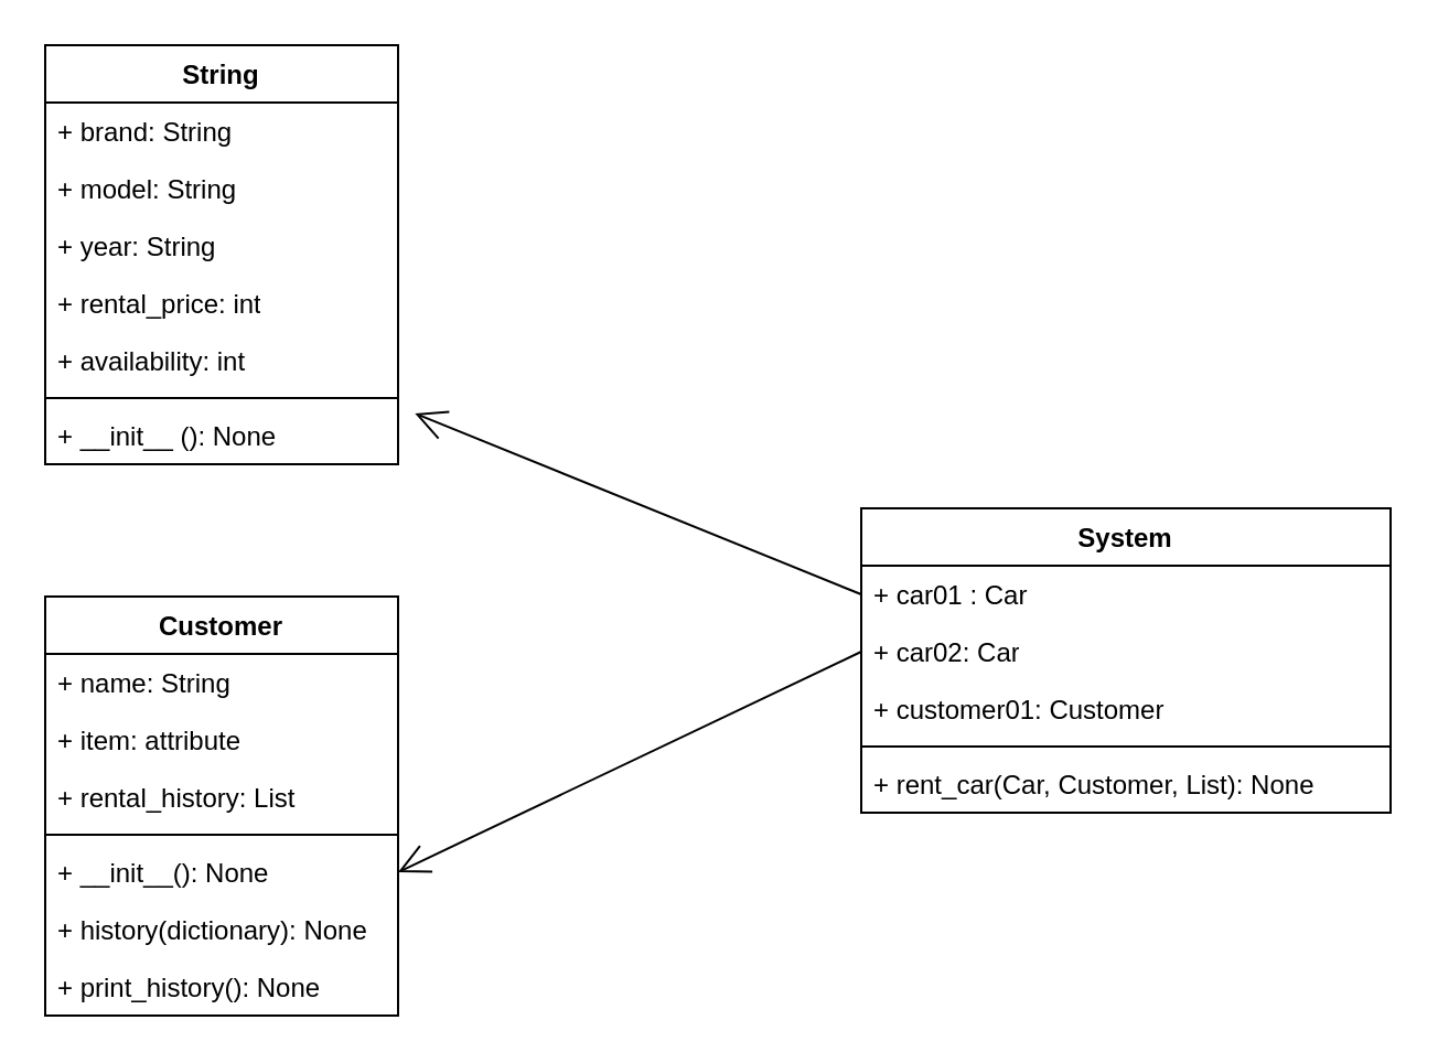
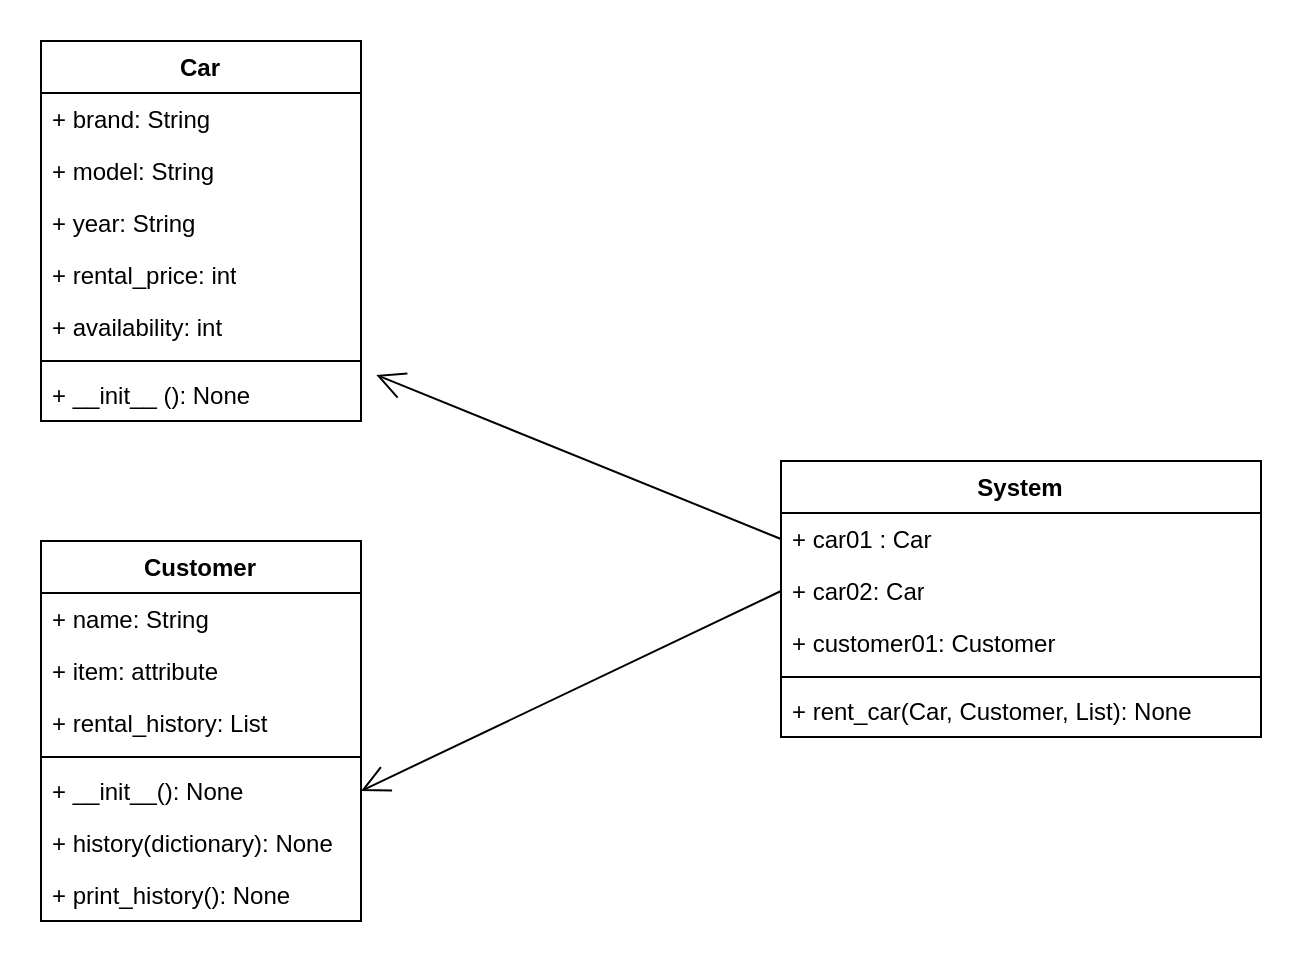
- <mxCell id="2" value="String" style="swimlane;fontStyle=1;align=center;verticalAlign=top;childLayout=stackLayout;horizontal=1;startSize=26;horizontalStack=0;resizeParent=1;resizeParentMax=0;resizeLast=0;collapsible=1;marginBottom=0;whiteSpace=wrap;html=1;" vertex="1" parent="1"><mxGeometry x="20" y="20" width="160" height="190" as="geometry" /></mxCell>
+ <mxCell id="2" value="Car" style="swimlane;fontStyle=1;align=center;verticalAlign=top;childLayout=stackLayout;horizontal=1;startSize=26;horizontalStack=0;resizeParent=1;resizeParentMax=0;resizeLast=0;collapsible=1;marginBottom=0;whiteSpace=wrap;html=1;" vertex="1" parent="1"><mxGeometry x="20" y="20" width="160" height="190" as="geometry" /></mxCell>
